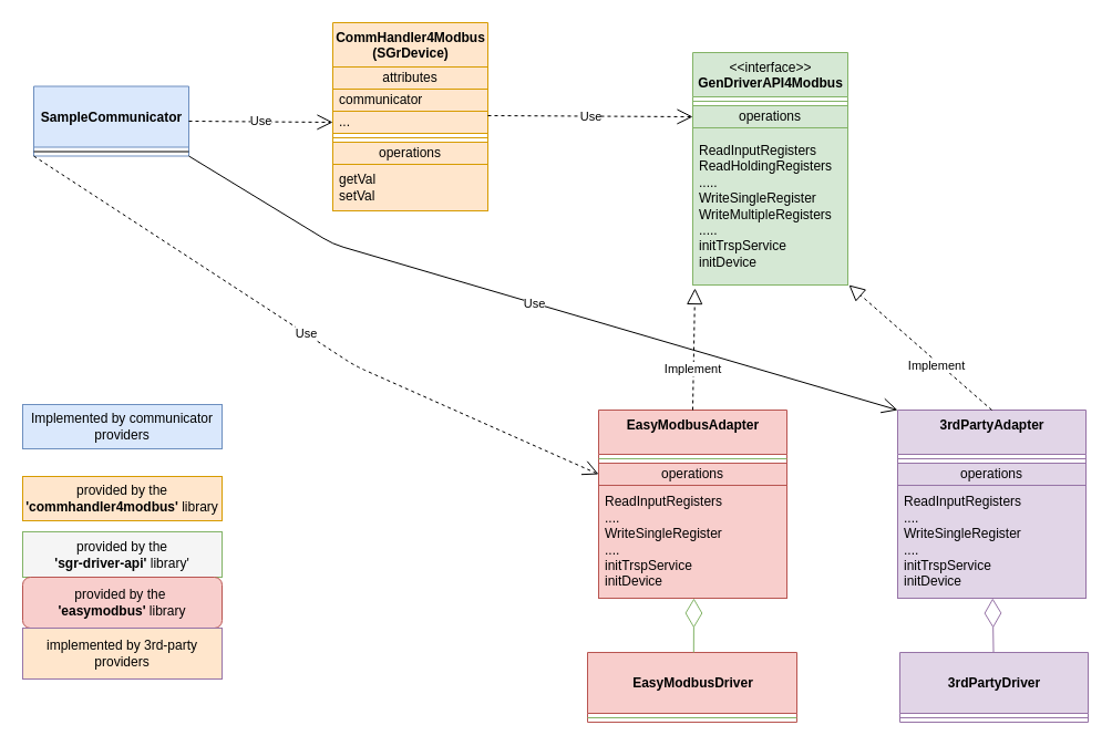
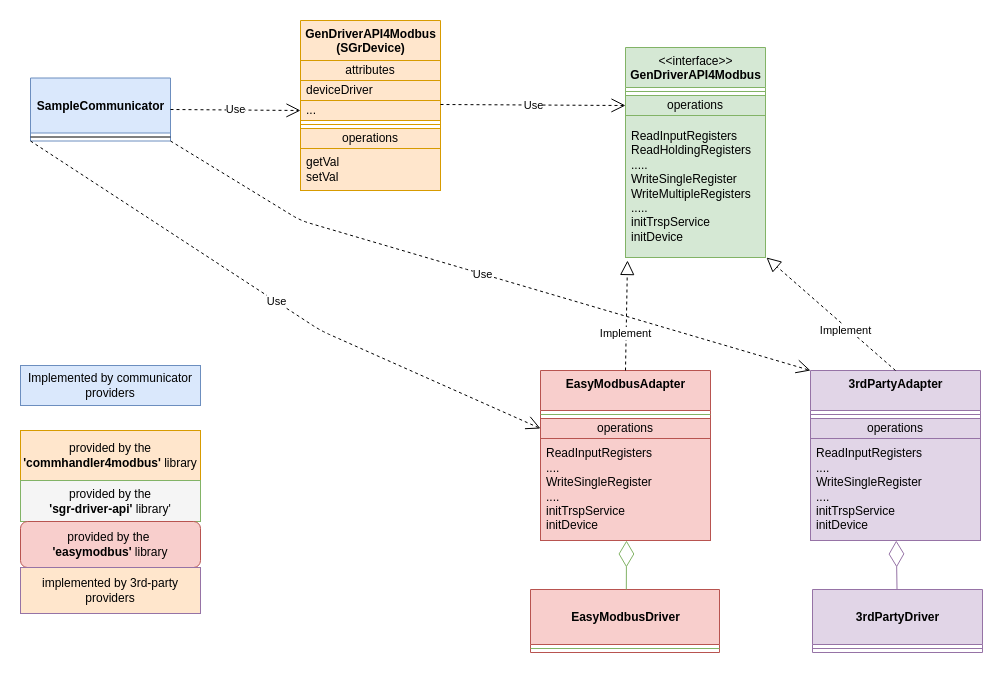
- <mxCell id="6" value="&lt;b&gt;CommHandler4Modbus&lt;br&gt;(SGrDevice)&lt;br&gt;&lt;/b&gt;" style="swimlane;fontStyle=0;align=center;verticalAlign=top;childLayout=stackLayout;horizontal=1;startSize=40;horizontalStack=0;resizeParent=1;resizeParentMax=0;resizeLast=0;collapsible=0;marginBottom=0;html=1;fillColor=#ffe6cc;strokeColor=#d79b00;" parent="1" vertex="1"><mxGeometry x="300" y="20" width="140" height="170" as="geometry" /></mxCell>
+ <mxCell id="6" value="&lt;b&gt;GenDriverAPI4Modbus&lt;br&gt;(SGrDevice)&lt;br&gt;&lt;/b&gt;" style="swimlane;fontStyle=0;align=center;verticalAlign=top;childLayout=stackLayout;horizontal=1;startSize=40;horizontalStack=0;resizeParent=1;resizeParentMax=0;resizeLast=0;collapsible=0;marginBottom=0;html=1;fillColor=#ffe6cc;strokeColor=#d79b00;" parent="1" vertex="1"><mxGeometry x="300" y="20" width="140" height="170" as="geometry" /></mxCell>
- <mxCell id="8" value="communicator" style="text;html=1;strokeColor=#d79b00;fillColor=#ffe6cc;align=left;verticalAlign=middle;spacingLeft=4;spacingRight=4;overflow=hidden;rotatable=0;points=[[0,0.5],[1,0.5]];portConstraint=eastwest;" parent="6" vertex="1"><mxGeometry y="60" width="140" height="20" as="geometry" /></mxCell>
+ <mxCell id="8" value="deviceDriver" style="text;html=1;strokeColor=#d79b00;fillColor=#ffe6cc;align=left;verticalAlign=middle;spacingLeft=4;spacingRight=4;overflow=hidden;rotatable=0;points=[[0,0.5],[1,0.5]];portConstraint=eastwest;" parent="6" vertex="1"><mxGeometry y="60" width="140" height="20" as="geometry" /></mxCell>
- <mxCell id="35" value="Use" style="endArrow=open;endSize=12;dashed=0;html=1;entryX=0;entryY=0;entryDx=0;entryDy=0;exitX=1;exitY=1;exitDx=0;exitDy=0;" parent="1" source="32" target="17" edge="1"><mxGeometry width="160" relative="1" as="geometry"><mxPoint x="170" y="200" as="sourcePoint" /><mxPoint x="330" y="200" as="targetPoint" /><Array as="points"><mxPoint x="300" y="220" /><mxPoint x="470" y="270" /></Array></mxGeometry></mxCell>
+ <mxCell id="35" value="Use" style="endArrow=open;endSize=12;dashed=1;html=1;entryX=0;entryY=0;entryDx=0;entryDy=0;exitX=1;exitY=1;exitDx=0;exitDy=0;" parent="1" source="32" target="17" edge="1"><mxGeometry width="160" relative="1" as="geometry"><mxPoint x="170" y="200" as="sourcePoint" /><mxPoint x="330" y="200" as="targetPoint" /><Array as="points"><mxPoint x="300" y="220" /><mxPoint x="470" y="270" /></Array></mxGeometry></mxCell>
- <mxCell id="38" value="provided by the &lt;b&gt;'commhandler4modbus'&lt;/b&gt; library" style="rounded=0;whiteSpace=wrap;html=1;fillColor=#ffe6cc;strokeColor=#d79b00;" vertex="1" parent="1"><mxGeometry x="20" y="430" width="180" height="40" as="geometry" /></mxCell>
+ <mxCell id="38" value="provided by the &lt;b&gt;'commhandler4modbus'&lt;/b&gt; library" style="rounded=0;whiteSpace=wrap;html=1;fillColor=#ffe6cc;strokeColor=#d79b00;" vertex="1" parent="1"><mxGeometry x="20" y="430" width="180" height="50" as="geometry" /></mxCell>
